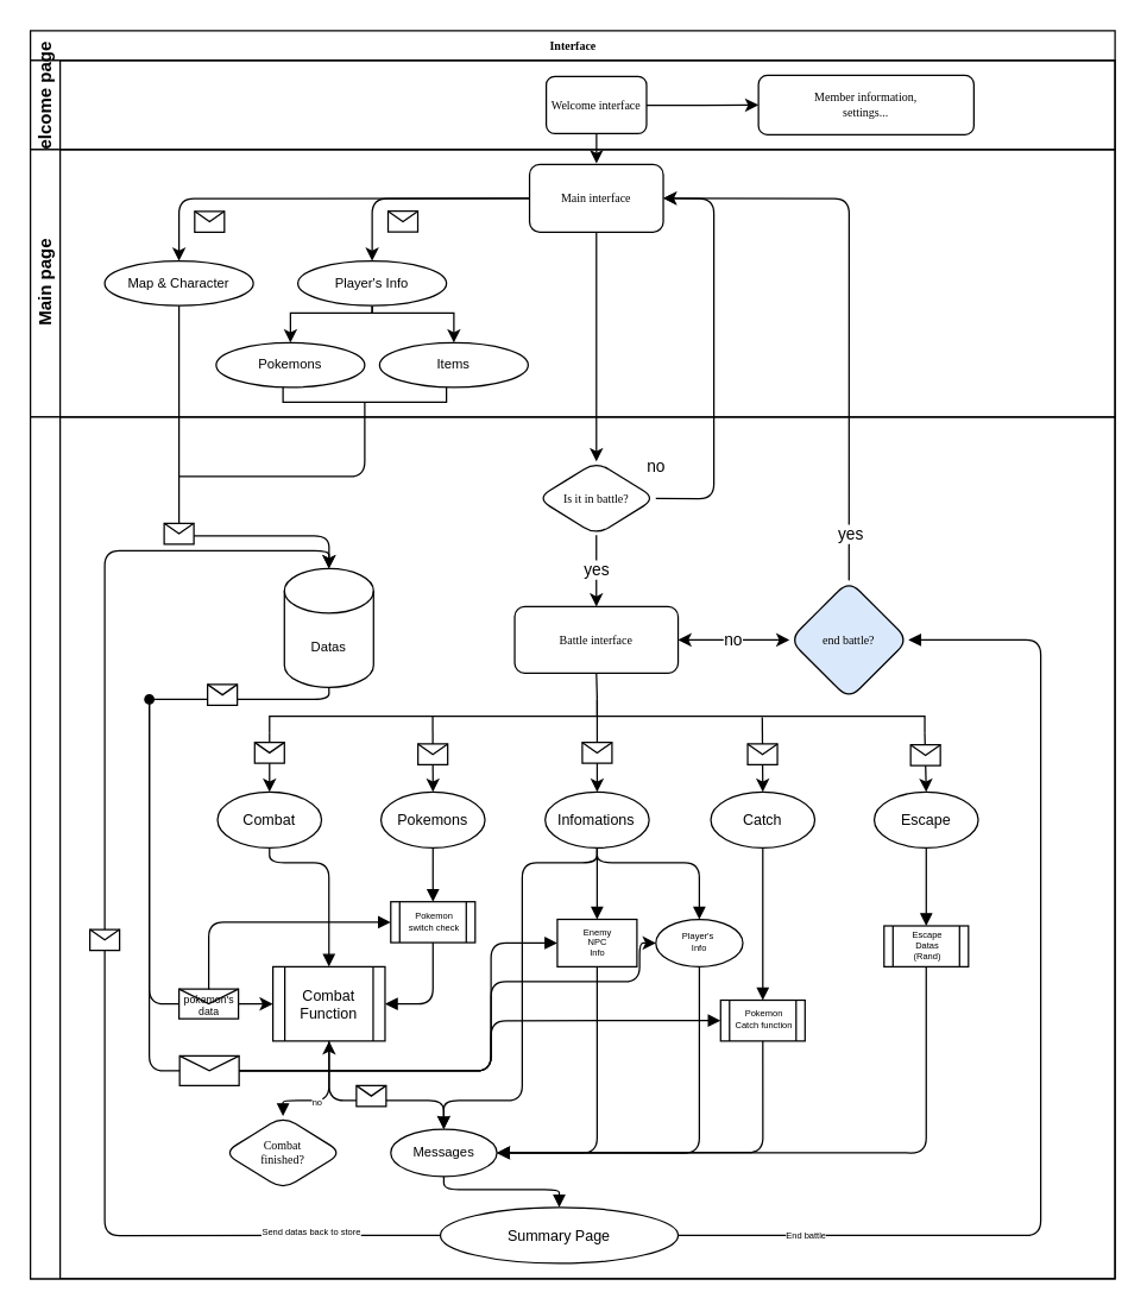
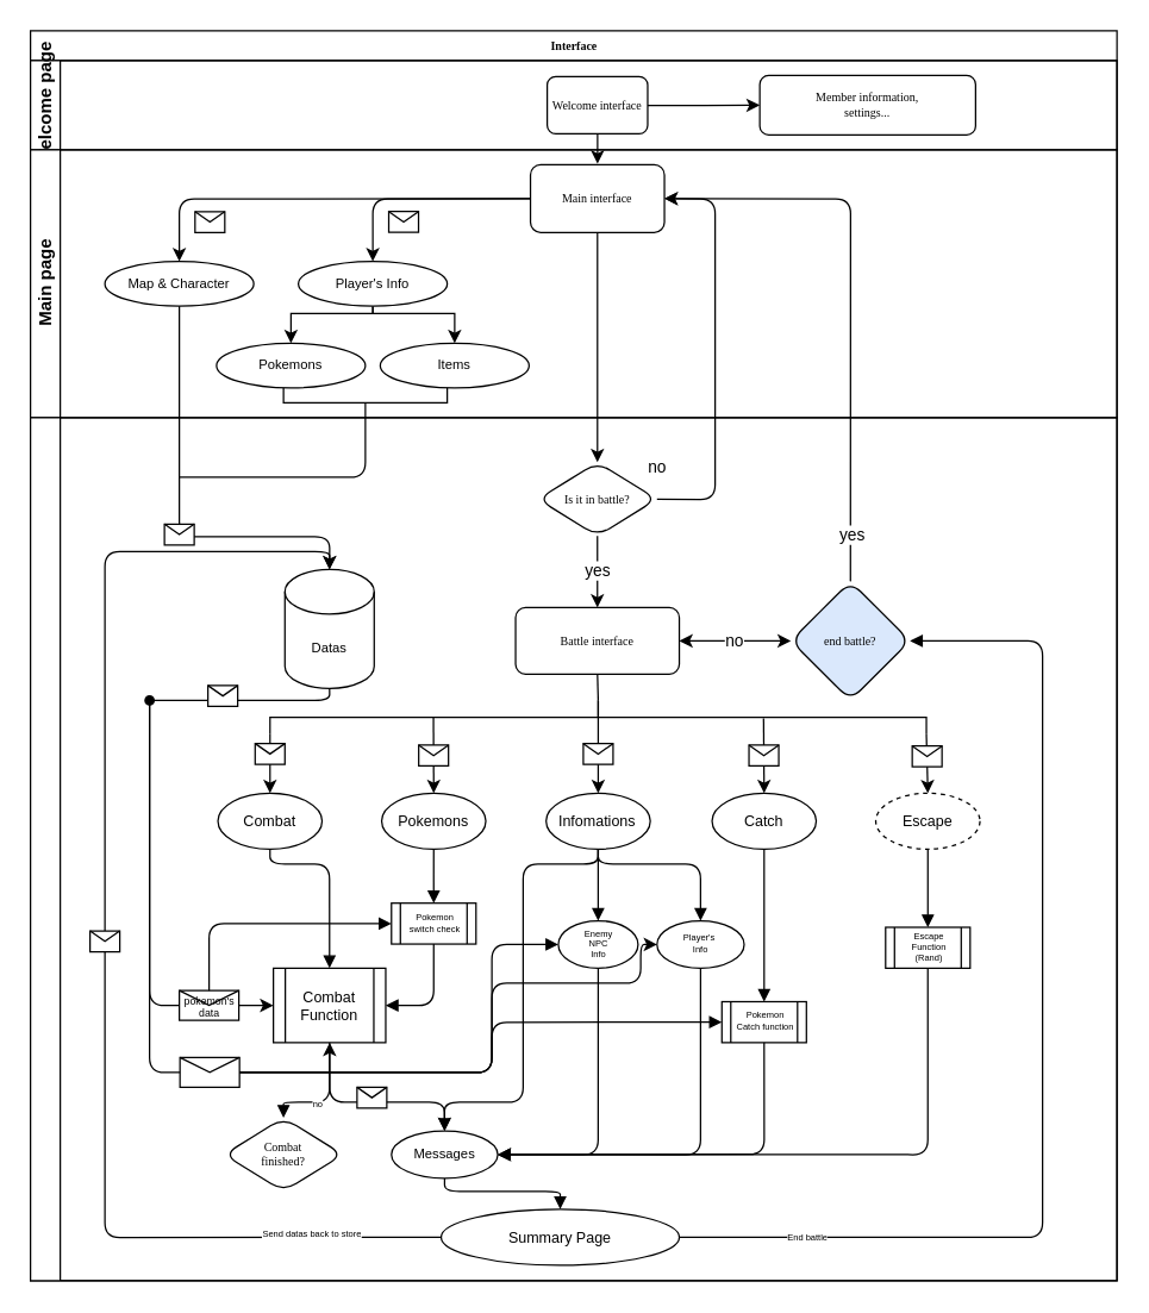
- <mxCell id="46" value="&lt;font style=&quot;font-size: 10px&quot;&gt;Escape&lt;/font&gt;" style="ellipse;whiteSpace=wrap;html=1;strokeWidth=1;fontSize=6;" vertex="1" parent="27"><mxGeometry x="567.93" y="252.38" width="70" height="37.62" as="geometry" /></mxCell>
+ <mxCell id="46" value="&lt;font style=&quot;font-size: 10px&quot;&gt;Escape&lt;/font&gt;" style="ellipse;whiteSpace=wrap;html=1;strokeWidth=1;fontSize=6;dashed=1;" vertex="1" parent="27"><mxGeometry x="567.93" y="252.38" width="70" height="37.62" as="geometry" /></mxCell>
- <mxCell id="69" value="Enemy&lt;br&gt;NPC&lt;br&gt;Info" style="whiteSpace=wrap;html=1;strokeWidth=1;fontSize=6;rounded=0;" vertex="1" parent="27"><mxGeometry x="354.64" y="338.1" width="53.57" height="31.9" as="geometry" /></mxCell>
+ <mxCell id="69" value="Enemy&lt;br&gt;NPC&lt;br&gt;Info" style="ellipse;whiteSpace=wrap;html=1;strokeWidth=1;fontSize=6;" vertex="1" parent="27"><mxGeometry x="354.64" y="338.1" width="53.57" height="31.9" as="geometry" /></mxCell>
- <mxCell id="87" value="Escape&lt;br&gt;Datas&lt;br&gt;(Rand)" style="shape=process;whiteSpace=wrap;html=1;backgroundOutline=1;strokeWidth=1;fontSize=6;" vertex="1" parent="27"><mxGeometry x="574.53" y="342.5" width="56.81" height="27.5" as="geometry" /></mxCell>
+ <mxCell id="87" value="Escape&lt;br&gt;Function&lt;br&gt;(Rand)" style="shape=process;whiteSpace=wrap;html=1;backgroundOutline=1;strokeWidth=1;fontSize=6;" vertex="1" parent="27"><mxGeometry x="574.53" y="342.5" width="56.81" height="27.5" as="geometry" /></mxCell>
